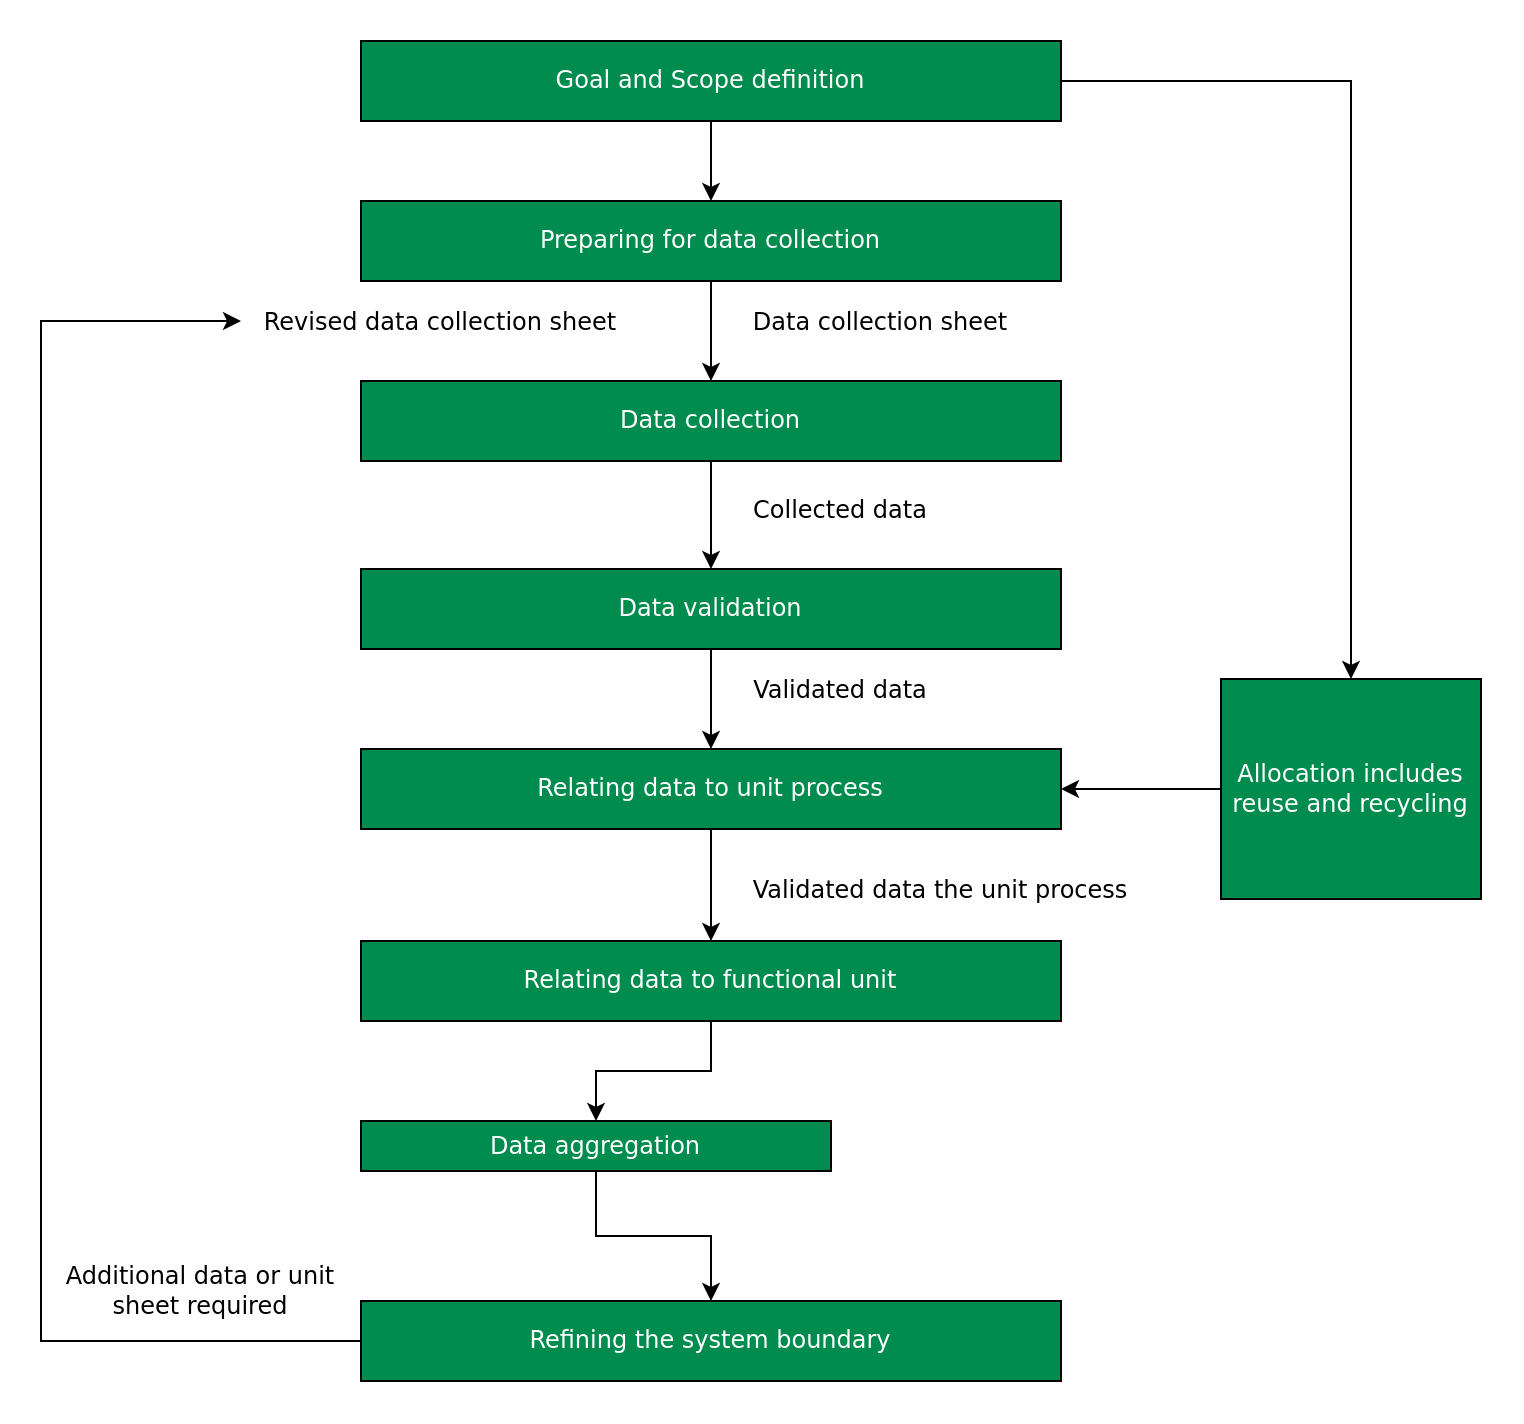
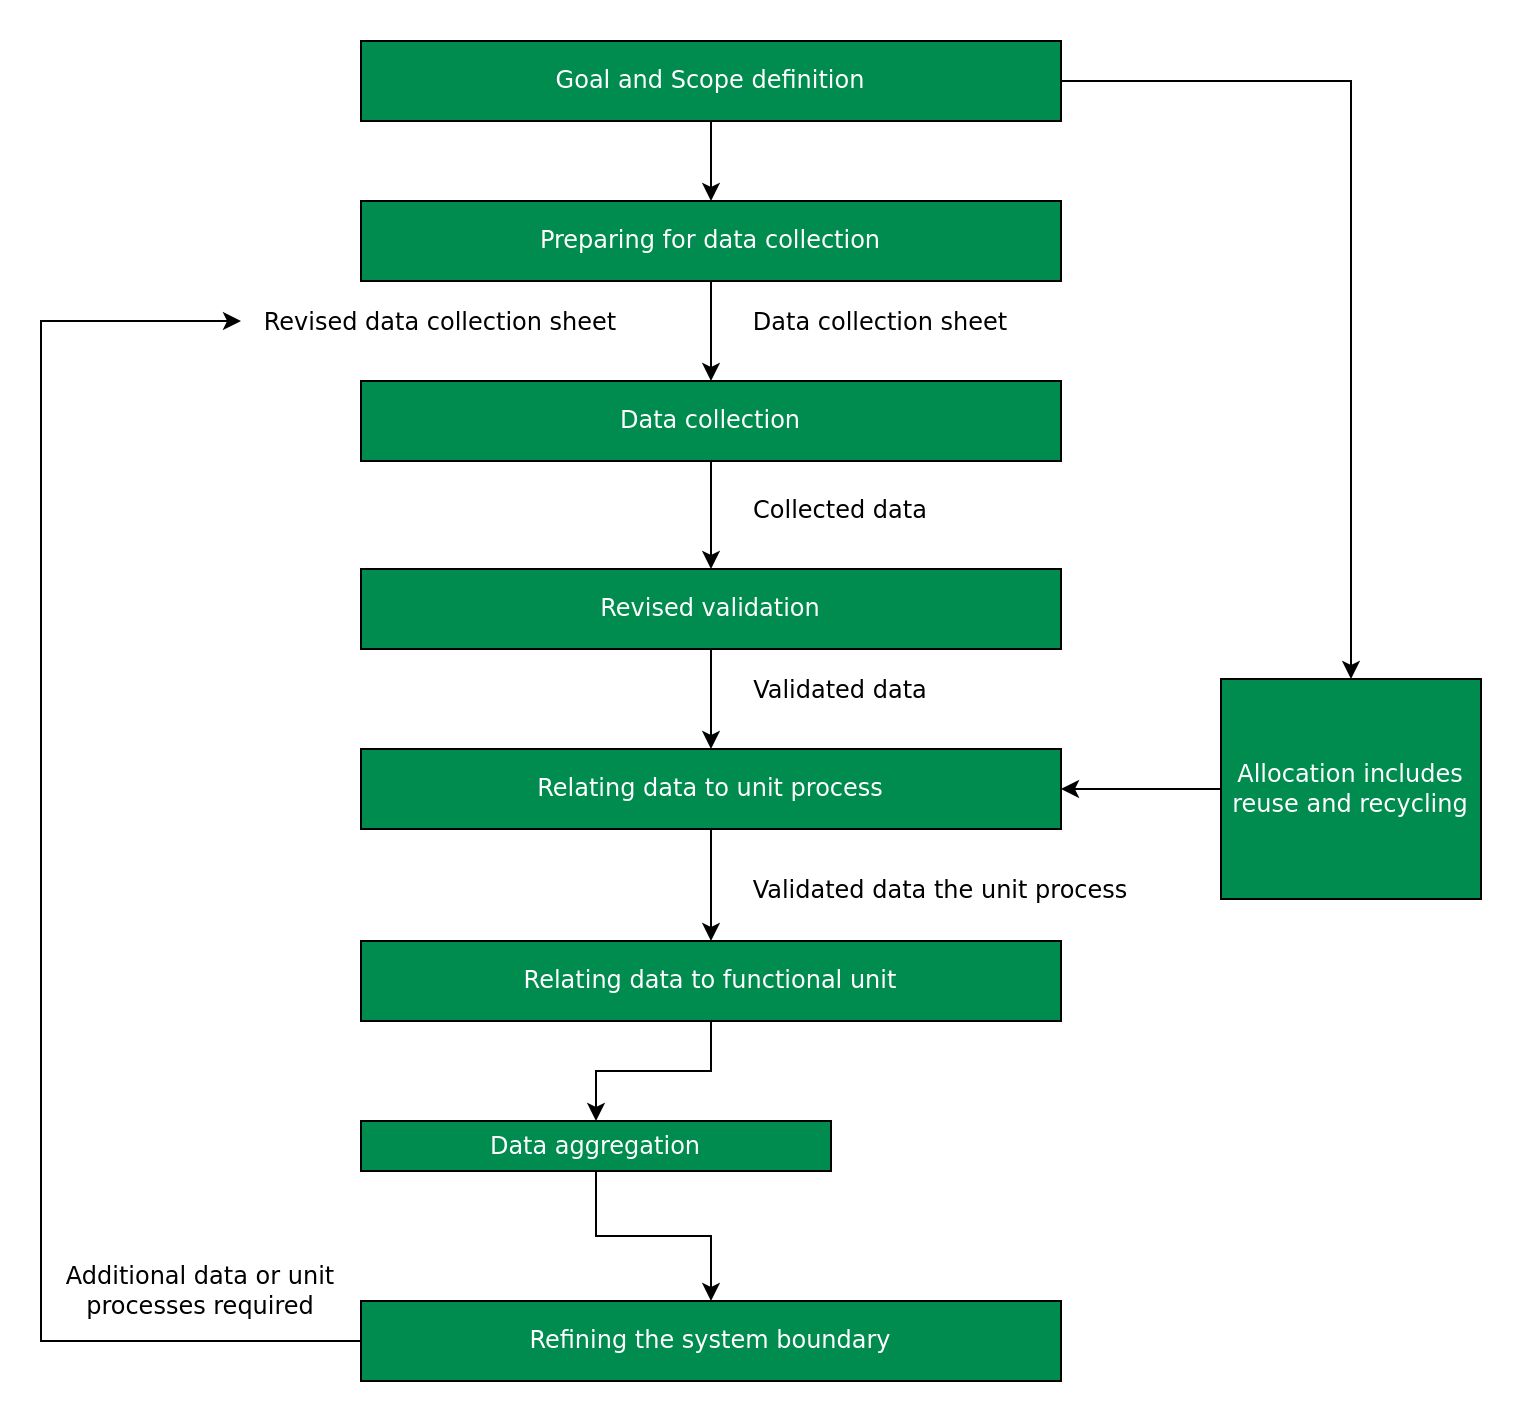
- <mxCell id="23" value="Data validation" style="rounded=0;whiteSpace=wrap;html=1;fillColor=#008C4F;fontFamily=Dejavu Sans;fontColor=#FFFFFF;" vertex="1" parent="1"><mxGeometry x="180" y="284" width="350" height="40" as="geometry" /></mxCell>
+ <mxCell id="23" value="Revised validation" style="rounded=0;whiteSpace=wrap;html=1;fillColor=#008C4F;fontFamily=Dejavu Sans;fontColor=#FFFFFF;" vertex="1" parent="1"><mxGeometry x="180" y="284" width="350" height="40" as="geometry" /></mxCell>
- <mxCell id="26" value="Additional data or unit sheet required" style="text;html=1;strokeColor=none;fillColor=none;align=center;verticalAlign=middle;whiteSpace=wrap;rounded=0;fontFamily=Dejavu Sans;fontColor=#000000;" vertex="1" parent="1"><mxGeometry x="30" y="630" width="140" height="30" as="geometry" /></mxCell>
+ <mxCell id="26" value="Additional data or unit processes required" style="text;html=1;strokeColor=none;fillColor=none;align=center;verticalAlign=middle;whiteSpace=wrap;rounded=0;fontFamily=Dejavu Sans;fontColor=#000000;" vertex="1" parent="1"><mxGeometry x="30" y="630" width="140" height="30" as="geometry" /></mxCell>
